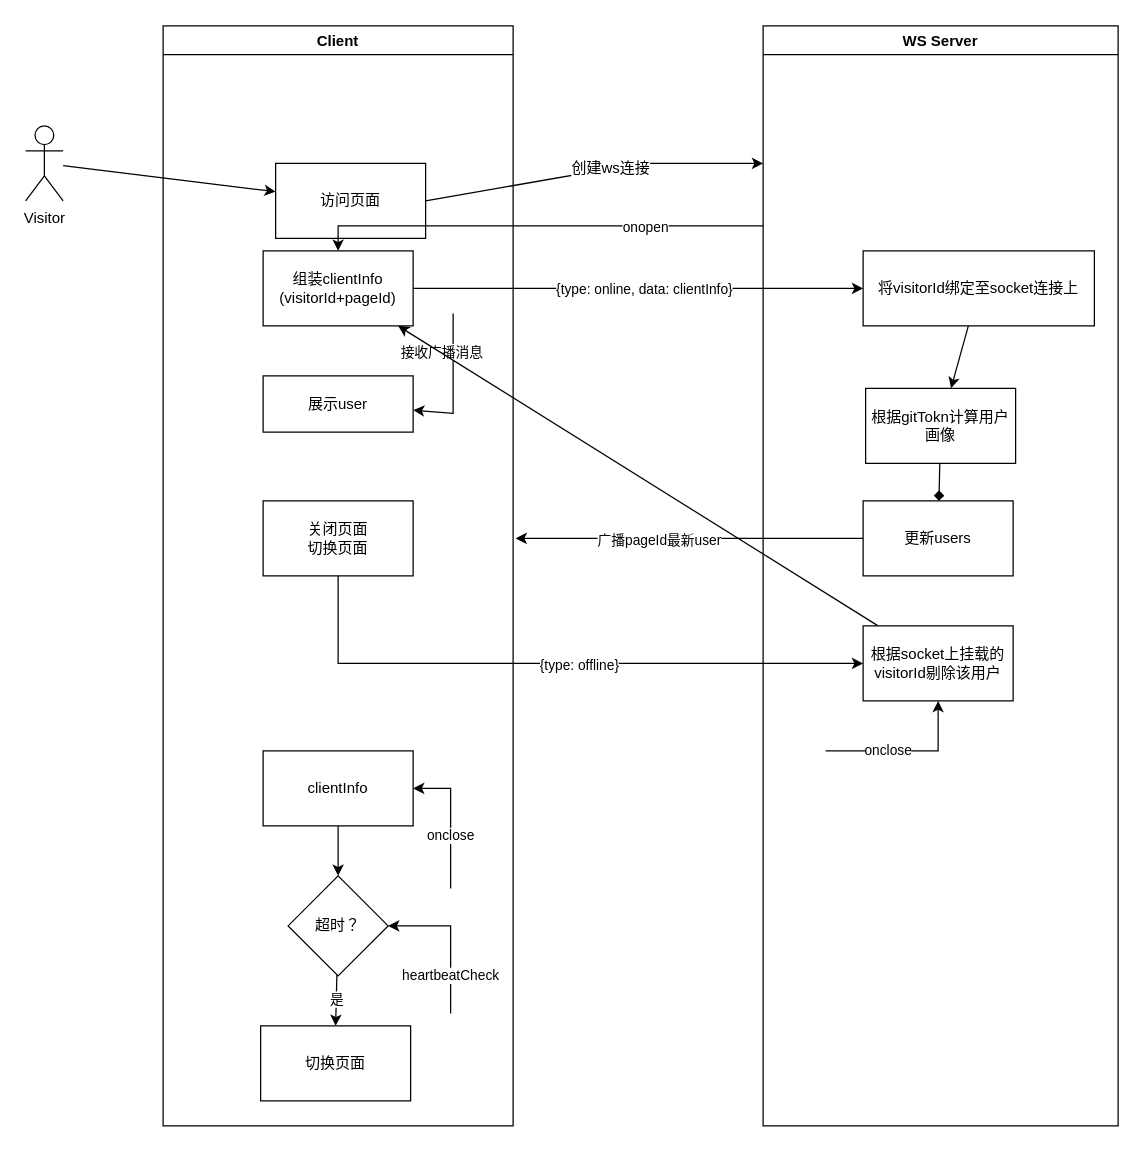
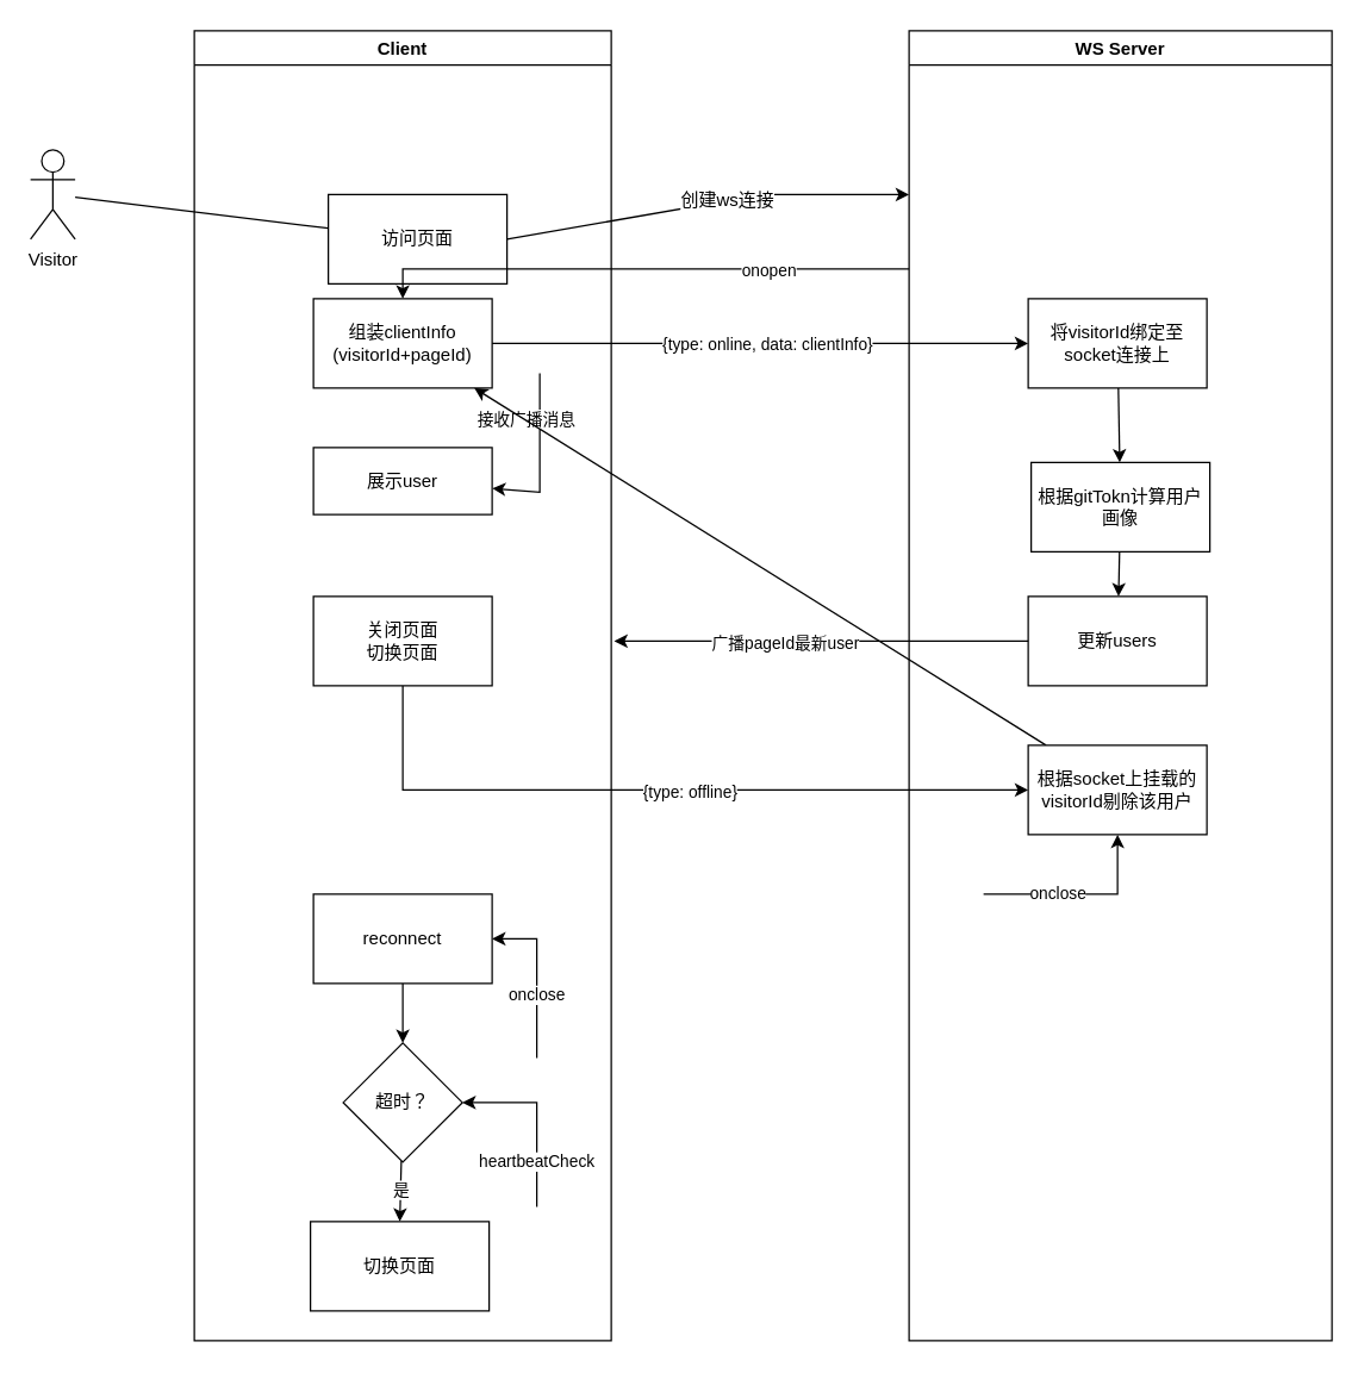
- <mxCell id="26" style="edgeStyle=none;html=1;" parent="1" source="27" target="3" edge="1"><mxGeometry relative="1" as="geometry" /></mxCell>
+ <mxCell id="26" style="edgeStyle=none;html=1;endArrow=none;" parent="1" source="27" target="3" edge="1"><mxGeometry relative="1" as="geometry" /></mxCell>
- <mxCell id="21" value="将visitorId绑定至socket连接上" style="rounded=0;whiteSpace=wrap;html=1;" parent="18" vertex="1"><mxGeometry x="80" y="180" width="185" height="60" as="geometry" /></mxCell>
+ <mxCell id="21" value="将visitorId绑定至socket连接上" style="rounded=0;whiteSpace=wrap;html=1;" parent="18" vertex="1"><mxGeometry x="80" y="180" width="120" height="60" as="geometry" /></mxCell>
- <mxCell id="22" style="edgeStyle=none;rounded=0;html=1;endArrow=diamond;" parent="18" source="23" target="19" edge="1"><mxGeometry relative="1" as="geometry" /></mxCell>
+ <mxCell id="22" style="edgeStyle=none;rounded=0;html=1;" parent="18" source="23" target="19" edge="1"><mxGeometry relative="1" as="geometry" /></mxCell>
- <mxCell id="11" value="clientInfo" style="rounded=0;whiteSpace=wrap;html=1;" parent="2" vertex="1"><mxGeometry x="80" y="580" width="120" height="60" as="geometry" /></mxCell>
+ <mxCell id="11" value="reconnect" style="rounded=0;whiteSpace=wrap;html=1;" parent="2" vertex="1"><mxGeometry x="80" y="580" width="120" height="60" as="geometry" /></mxCell>
